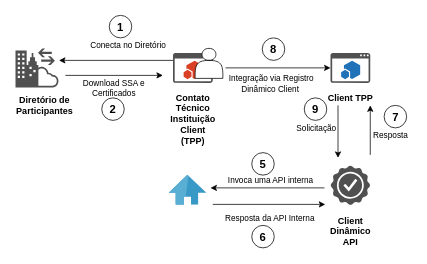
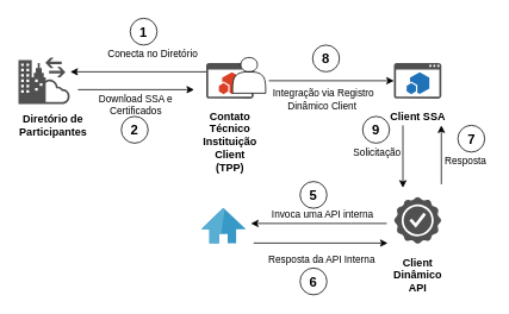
- <mxCell id="15" value="Client TPP" style="text;whiteSpace=wrap;html=1;align=center;fontStyle=1" parent="2" vertex="1"><mxGeometry x="406.5" y="96" width="80" height="30" as="geometry" /></mxCell>
+ <mxCell id="15" value="Client SSA" style="text;whiteSpace=wrap;html=1;align=center;fontStyle=1" parent="2" vertex="1"><mxGeometry x="406.5" y="96" width="80" height="30" as="geometry" /></mxCell>
